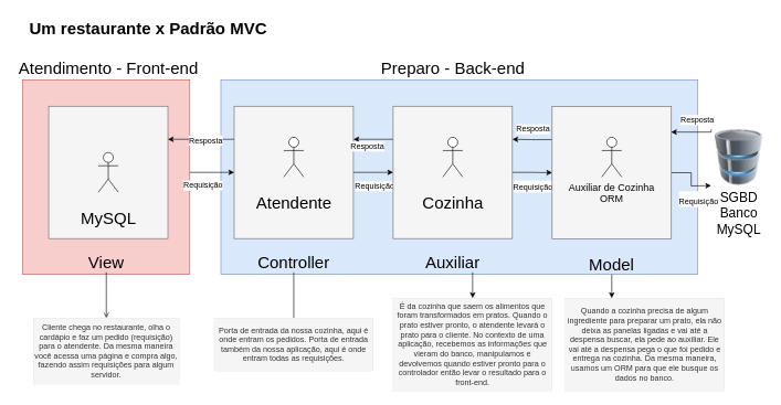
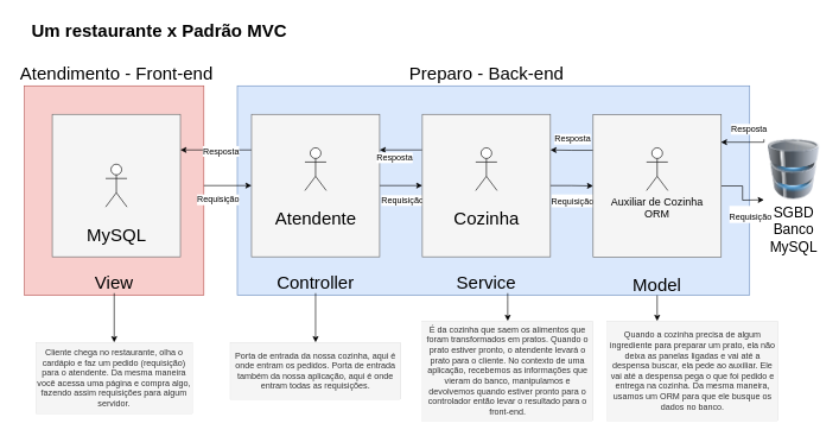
- <mxCell id="31" value="Auxiliar" style="text;html=1;strokeColor=none;fillColor=none;align=center;verticalAlign=middle;whiteSpace=wrap;rounded=0;fontFamily=Helvetica;fontSize=25;" parent="1" vertex="1"><mxGeometry x="613" y="381" width="140" height="30" as="geometry" /></mxCell>
+ <mxCell id="31" value="Service" style="text;html=1;strokeColor=none;fillColor=none;align=center;verticalAlign=middle;whiteSpace=wrap;rounded=0;fontFamily=Helvetica;fontSize=25;" parent="1" vertex="1"><mxGeometry x="613" y="381" width="140" height="30" as="geometry" /></mxCell>
- <mxCell id="5" style="edgeStyle=orthogonalEdgeStyle;rounded=0;orthogonalLoop=1;jettySize=auto;html=1;entryX=0.5;entryY=0;entryDx=0;entryDy=0;fontFamily=Helvetica;fontSize=12;endArrow=open;" parent="1" source="6" target="19" edge="1"><mxGeometry relative="1" as="geometry" /></mxCell>
+ <mxCell id="5" style="edgeStyle=orthogonalEdgeStyle;rounded=0;orthogonalLoop=1;jettySize=auto;html=1;entryX=0.5;entryY=0;entryDx=0;entryDy=0;fontFamily=Helvetica;fontSize=12;" parent="1" source="6" target="19" edge="1"><mxGeometry relative="1" as="geometry" /></mxCell>
- <mxCell id="16" style="edgeStyle=orthogonalEdgeStyle;rounded=0;orthogonalLoop=1;jettySize=auto;html=1;entryX=0.5;entryY=0;entryDx=0;entryDy=0;fontFamily=Helvetica;fontSize=12;endArrow=none;" parent="1" source="17" target="18" edge="1"><mxGeometry relative="1" as="geometry" /></mxCell>
+ <mxCell id="16" style="edgeStyle=orthogonalEdgeStyle;rounded=0;orthogonalLoop=1;jettySize=auto;html=1;entryX=0.5;entryY=0;entryDx=0;entryDy=0;fontFamily=Helvetica;fontSize=12;" parent="1" source="17" target="18" edge="1"><mxGeometry relative="1" as="geometry" /></mxCell>
